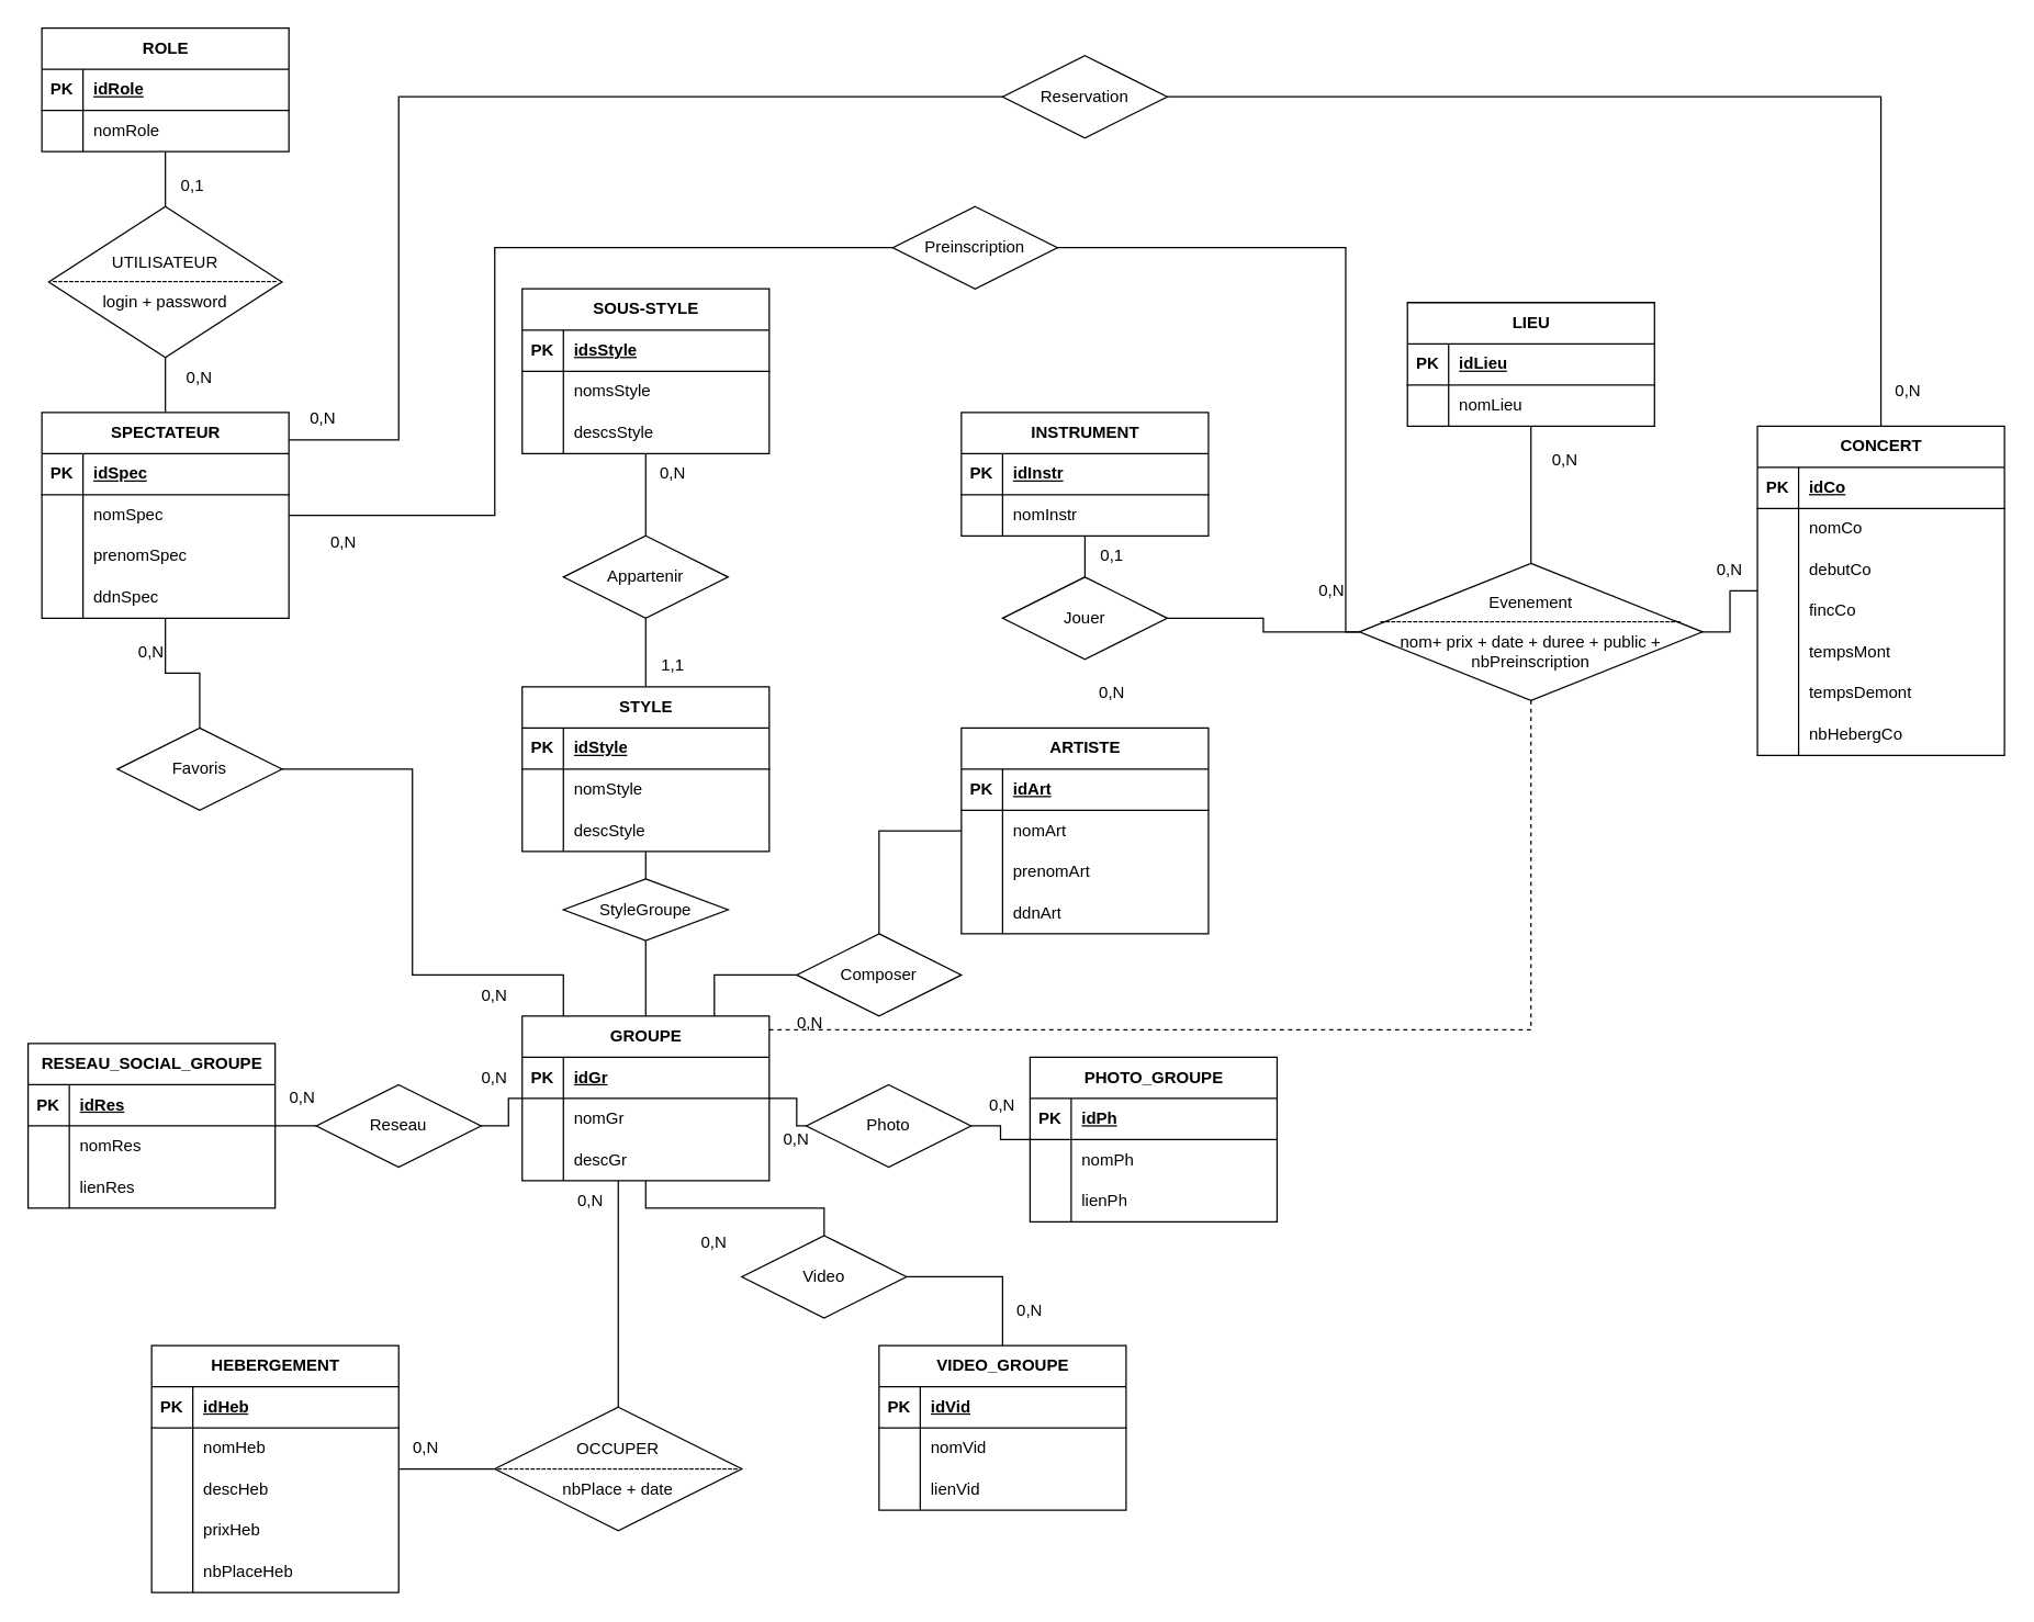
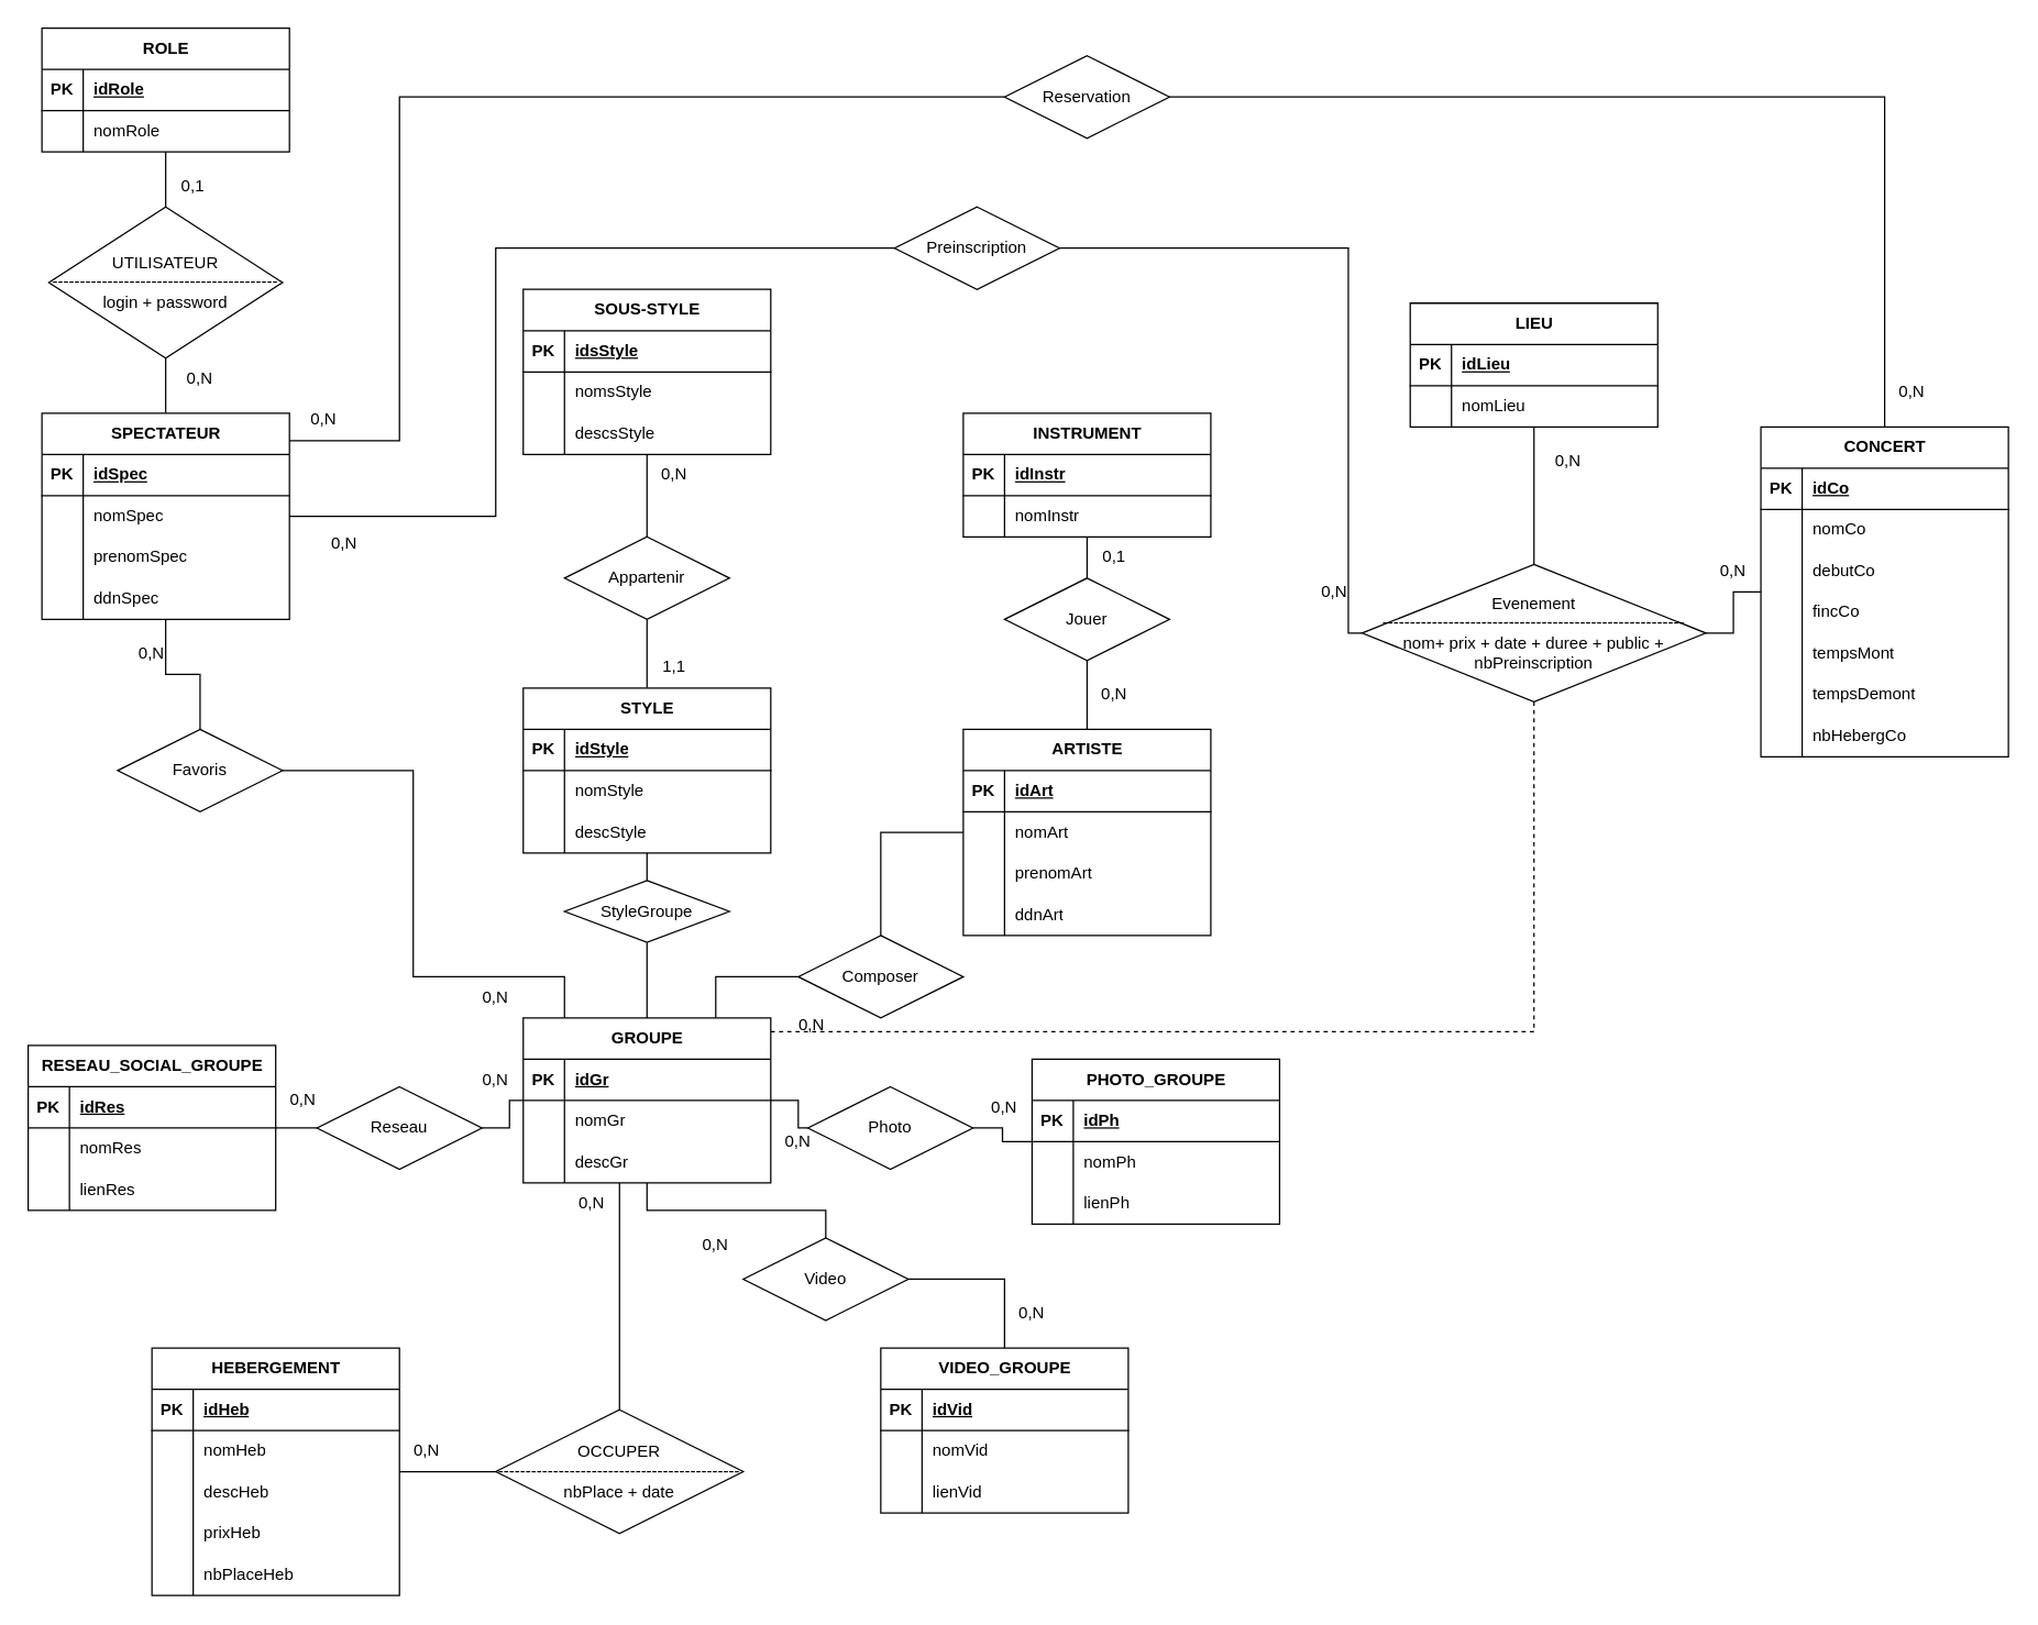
- <mxCell id="168" style="edgeStyle=orthogonalEdgeStyle;rounded=0;orthogonalLoop=1;jettySize=auto;html=1;endArrow=none;endFill=0;" edge="1" parent="1" source="169" target="181"><mxGeometry relative="1" as="geometry" /></mxCell>
+ <mxCell id="168" style="edgeStyle=orthogonalEdgeStyle;rounded=0;orthogonalLoop=1;jettySize=auto;html=1;endArrow=none;endFill=0;" edge="1" parent="1" source="169" target="47"><mxGeometry relative="1" as="geometry" /></mxCell>
